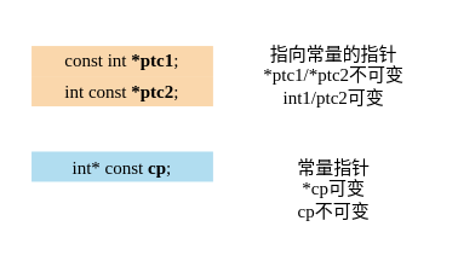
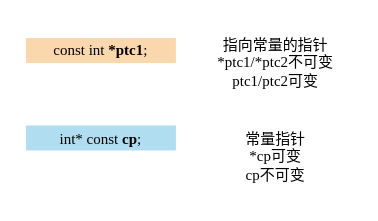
- <mxCell id="5" value="&lt;font face=&quot;consolas&quot;&gt;指向常量的指针&lt;br&gt;*ptc1/*ptc2不可变&lt;br&gt;int1/ptc2可变&lt;br&gt;&lt;/font&gt;" style="text;html=1;strokeColor=none;fillColor=none;align=center;verticalAlign=middle;whiteSpace=wrap;rounded=0;" vertex="1" parent="1"><mxGeometry x="160" y="20" width="120" height="60" as="geometry" /></mxCell>
+ <mxCell id="5" value="&lt;font face=&quot;consolas&quot;&gt;指向常量的指针&lt;br&gt;*ptc1/*ptc2不可变&lt;br&gt;ptc1/ptc2可变&lt;br&gt;&lt;/font&gt;" style="text;html=1;strokeColor=none;fillColor=none;align=center;verticalAlign=middle;whiteSpace=wrap;rounded=0;" vertex="1" parent="1"><mxGeometry x="160" y="20" width="120" height="60" as="geometry" /></mxCell>
- <mxCell id="3" value="&lt;p style=&quot;line-height: 100%;&quot;&gt;&lt;font face=&quot;Consolas&quot;&gt;int const &lt;b&gt;*ptc2&lt;/b&gt;;&lt;/font&gt;&lt;/p&gt;" style="rounded=0;whiteSpace=wrap;html=1;strokeColor=none;fillColor=#fad7ac;align=center;" vertex="1" parent="1"><mxGeometry x="20" y="50" width="120" height="20" as="geometry" /></mxCell>
